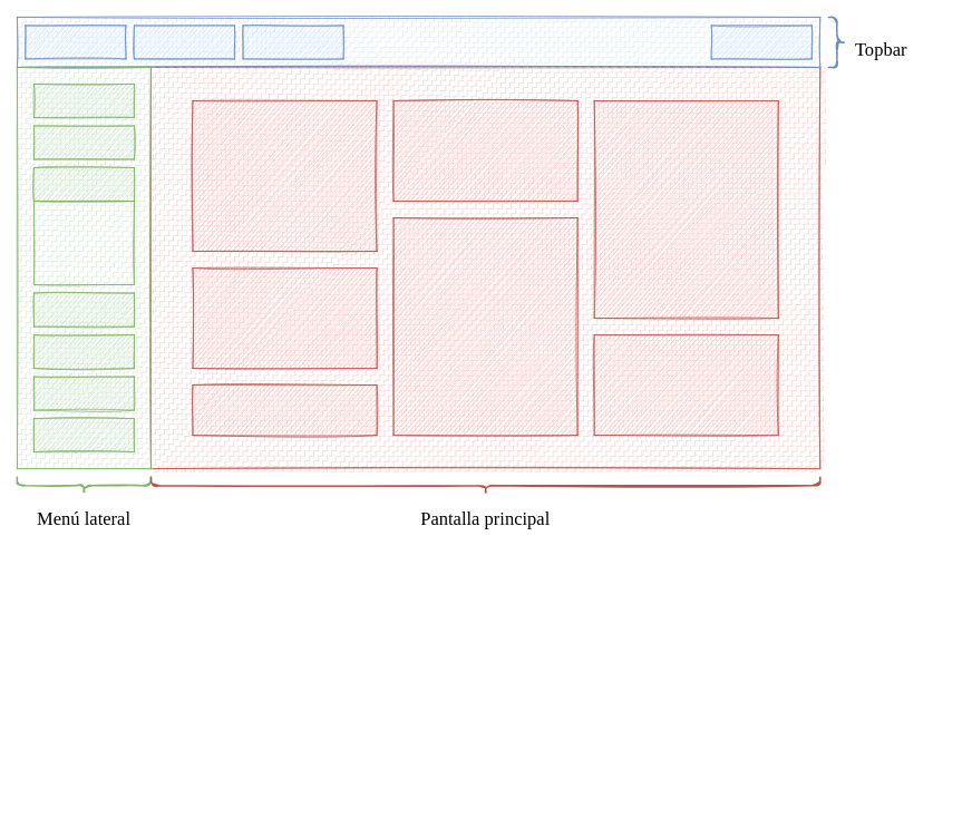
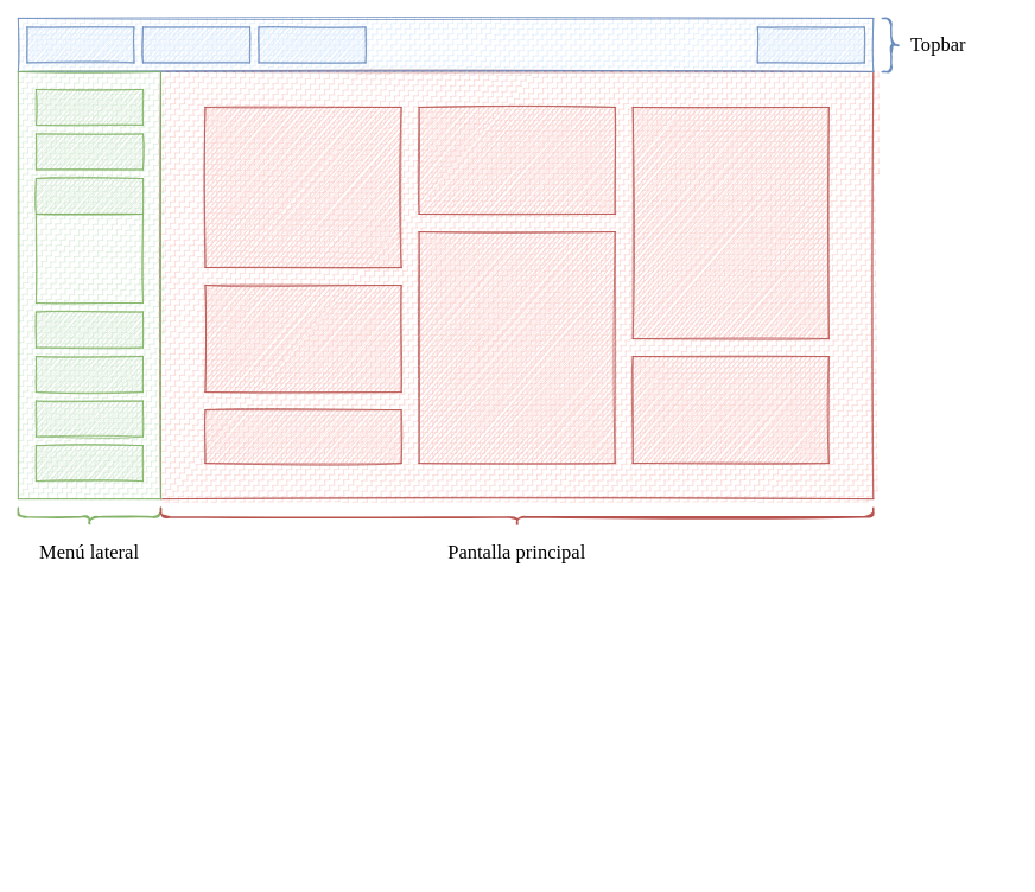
- <mxCell id="13" value="Topbar" style="text;html=1;strokeColor=none;fillColor=none;align=left;verticalAlign=middle;whiteSpace=wrap;rounded=0;sketch=1;fontFamily=Kalam;fontSource=https%3A%2F%2Ffonts.googleapis.com%2Fcss%3Ffamily%3DKalam;fontSize=22;" vertex="1" parent="1"><mxGeometry x="1020" y="30" width="120" height="60" as="geometry" /></mxCell>
+ <mxCell id="13" value="Topbar" style="text;html=1;strokeColor=none;fillColor=none;align=left;verticalAlign=middle;whiteSpace=wrap;rounded=0;sketch=1;fontFamily=Kalam;fontSource=https%3A%2F%2Ffonts.googleapis.com%2Fcss%3Ffamily%3DKalam;fontSize=22;" vertex="1" parent="1"><mxGeometry x="1020" y="20" width="120" height="60" as="geometry" /></mxCell>
